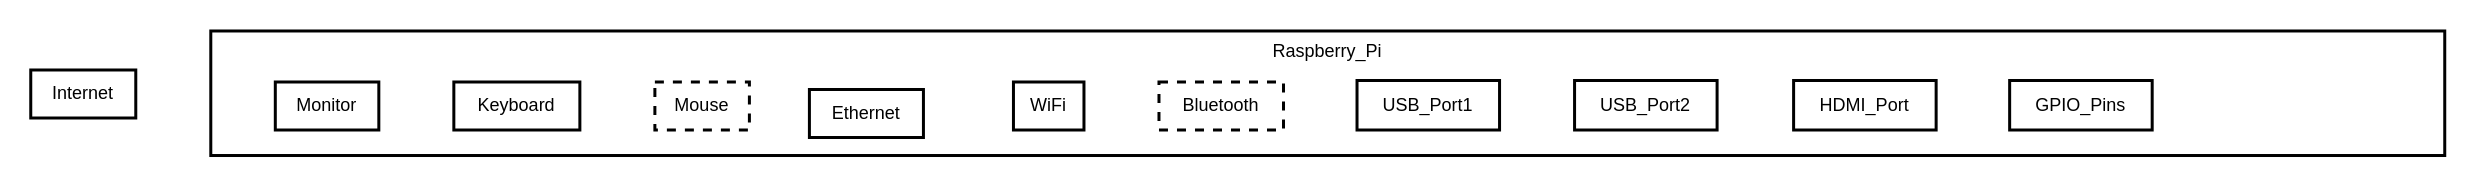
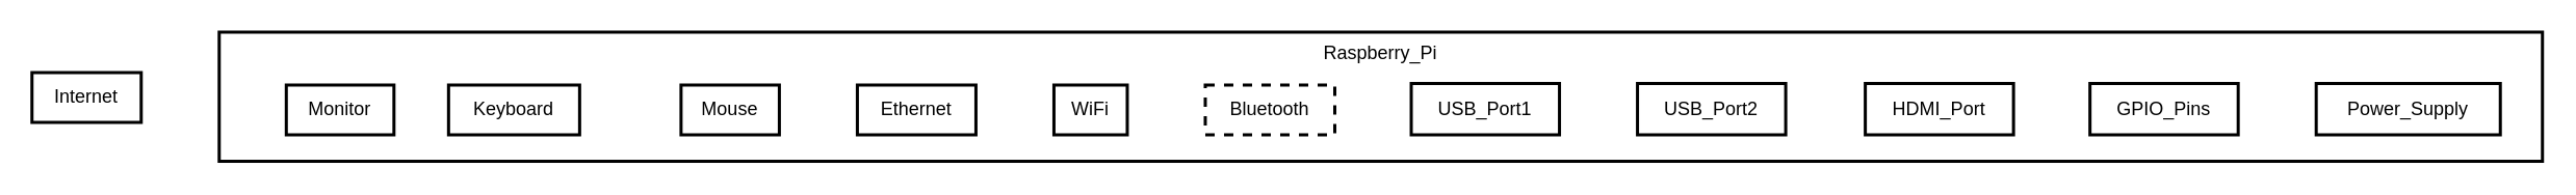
+ <mxCell id="13" value="Power_Supply" style="whiteSpace=wrap;strokeWidth=2;" vertex="1" parent="2"><mxGeometry x="1344" y="33" width="118" height="33" as="geometry" /></mxCell>
- <mxCell id="4" value="Keyboard" style="whiteSpace=wrap;strokeWidth=2;" vertex="1" parent="2"><mxGeometry x="162" y="34" width="84" height="32" as="geometry" /></mxCell>
+ <mxCell id="4" value="Keyboard" style="whiteSpace=wrap;strokeWidth=2;" vertex="1" parent="2"><mxGeometry x="147" y="34" width="84" height="32" as="geometry" /></mxCell>
- <mxCell id="5" value="Mouse" style="whiteSpace=wrap;strokeWidth=2;dashed=1;" vertex="1" parent="2"><mxGeometry x="296" y="34" width="63" height="32" as="geometry" /></mxCell>
+ <mxCell id="5" value="Mouse" style="whiteSpace=wrap;strokeWidth=2;" vertex="1" parent="2"><mxGeometry x="296" y="34" width="63" height="32" as="geometry" /></mxCell>
- <mxCell id="6" value="Ethernet" style="whiteSpace=wrap;strokeWidth=2;" vertex="1" parent="2"><mxGeometry x="399" y="39" width="76" height="32" as="geometry" /></mxCell>
+ <mxCell id="6" value="Ethernet" style="whiteSpace=wrap;strokeWidth=2;" vertex="1" parent="2"><mxGeometry x="409" y="34" width="76" height="32" as="geometry" /></mxCell>
